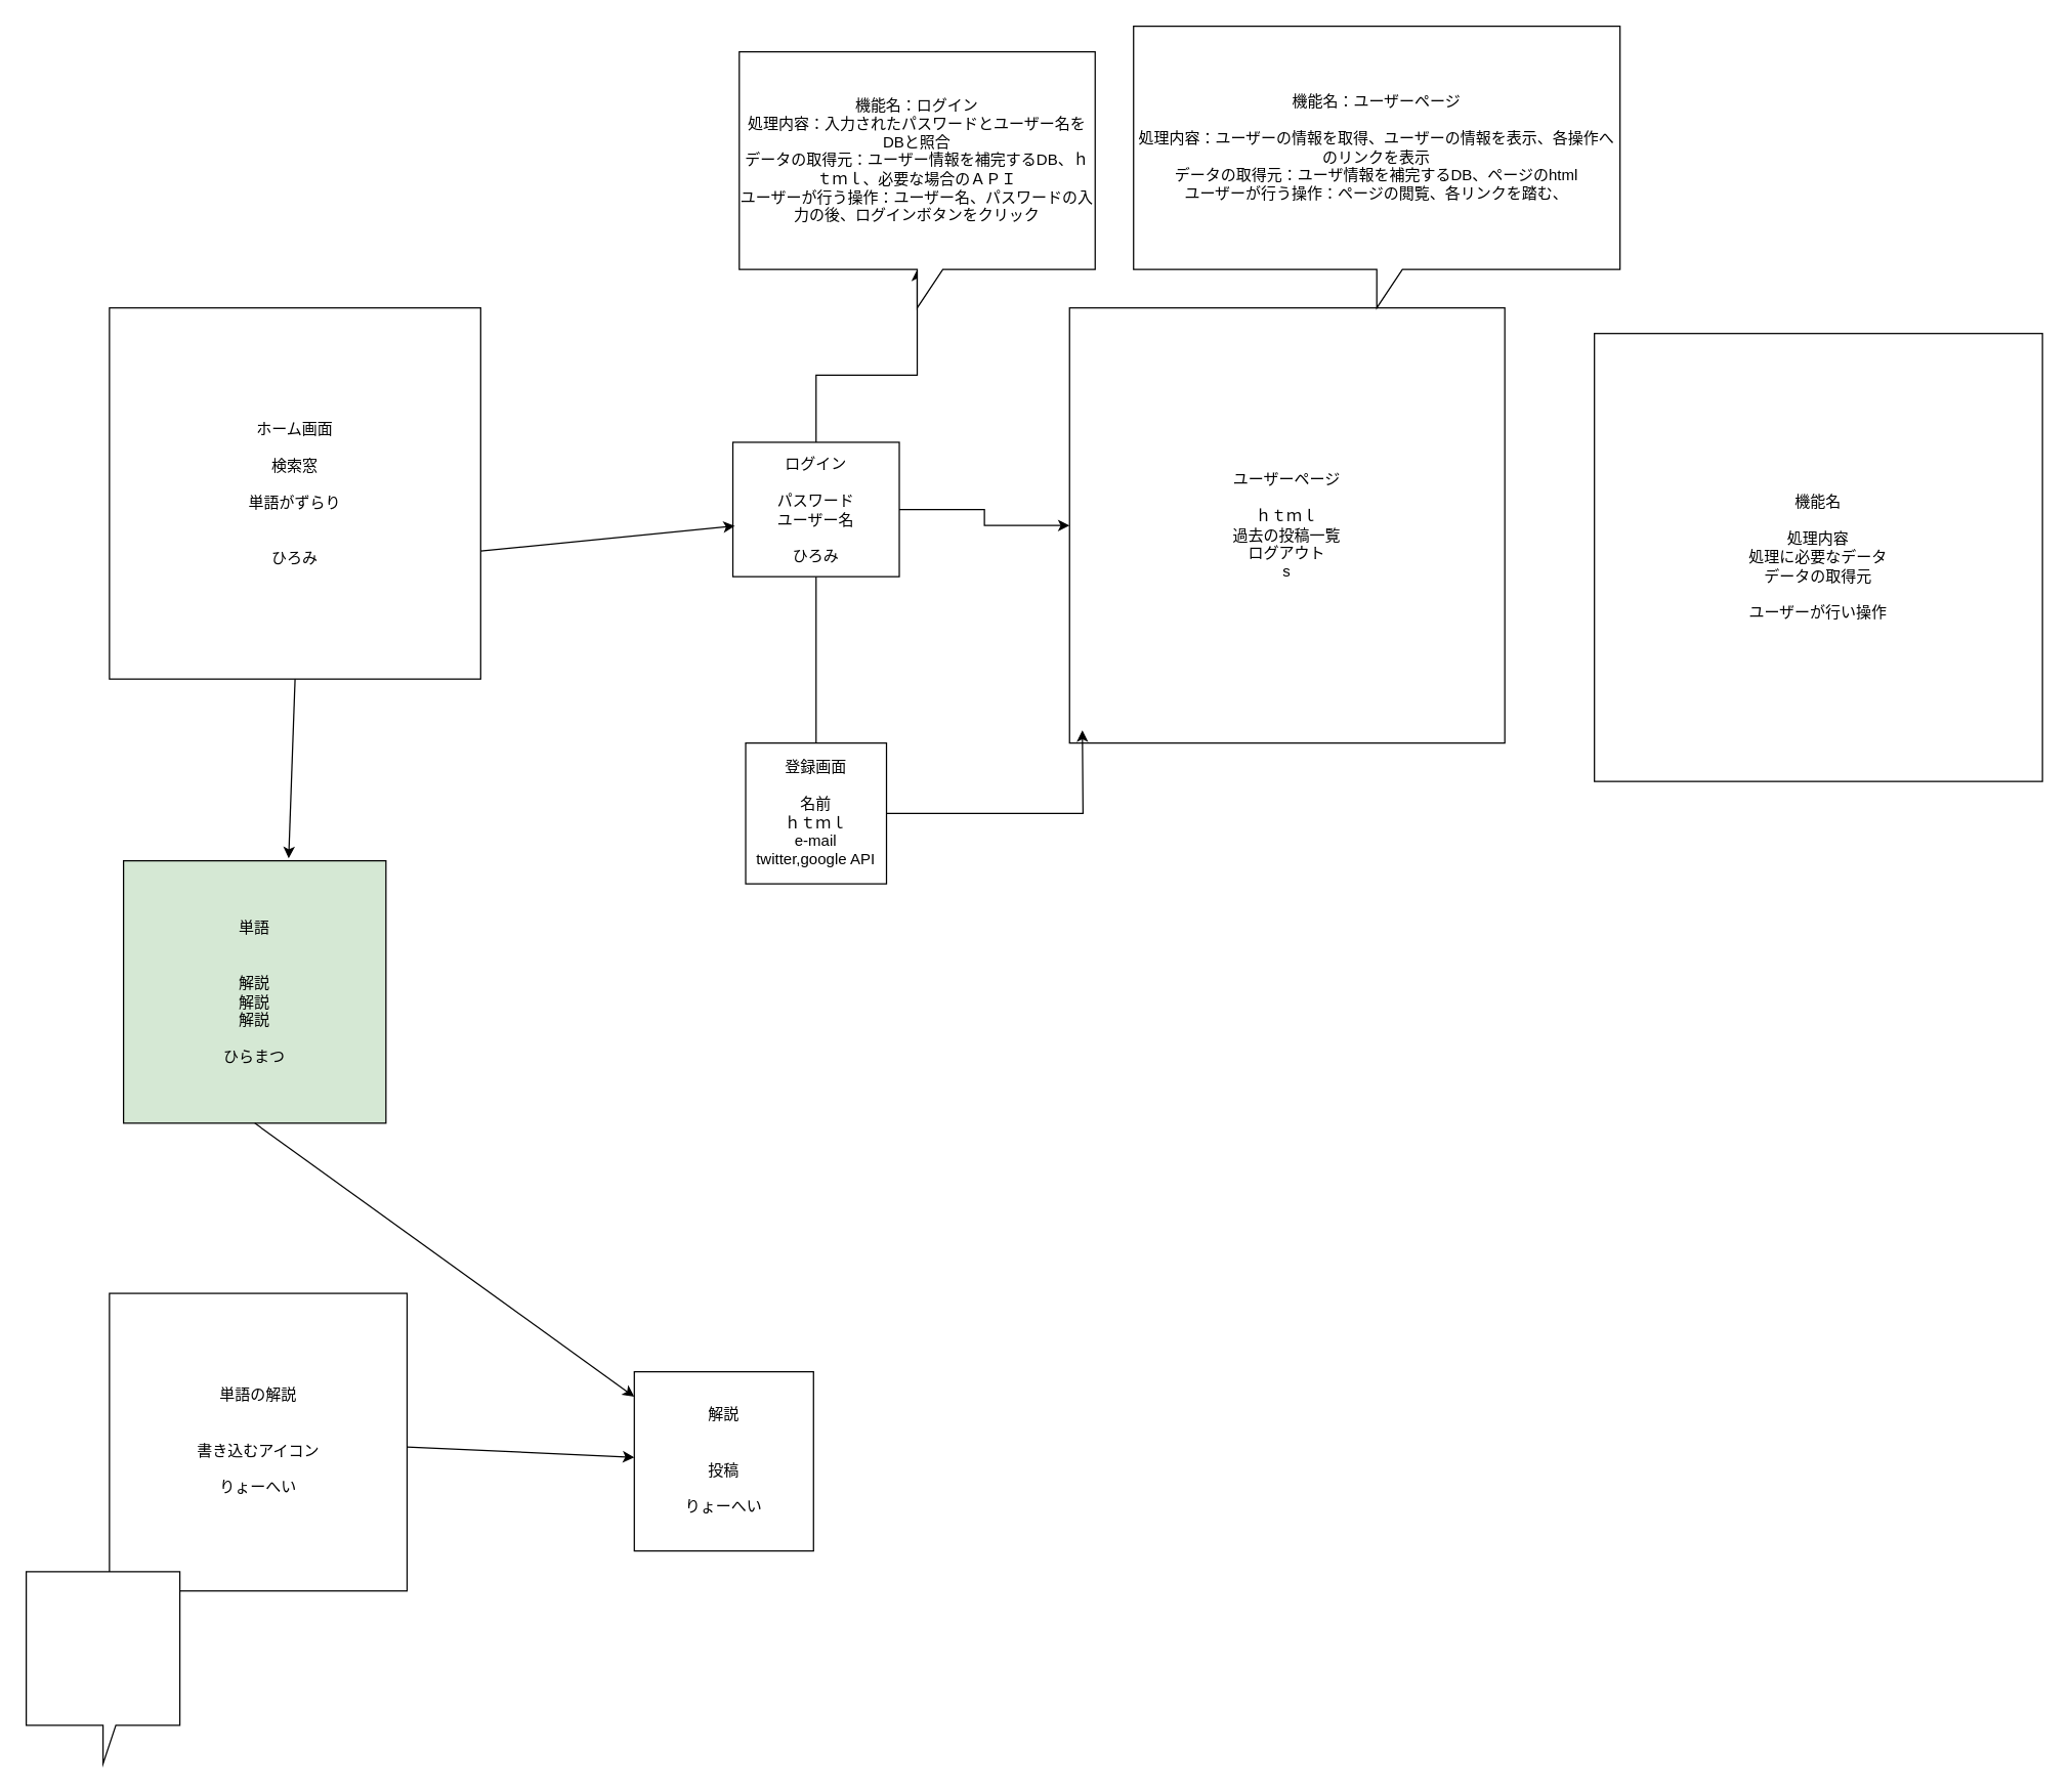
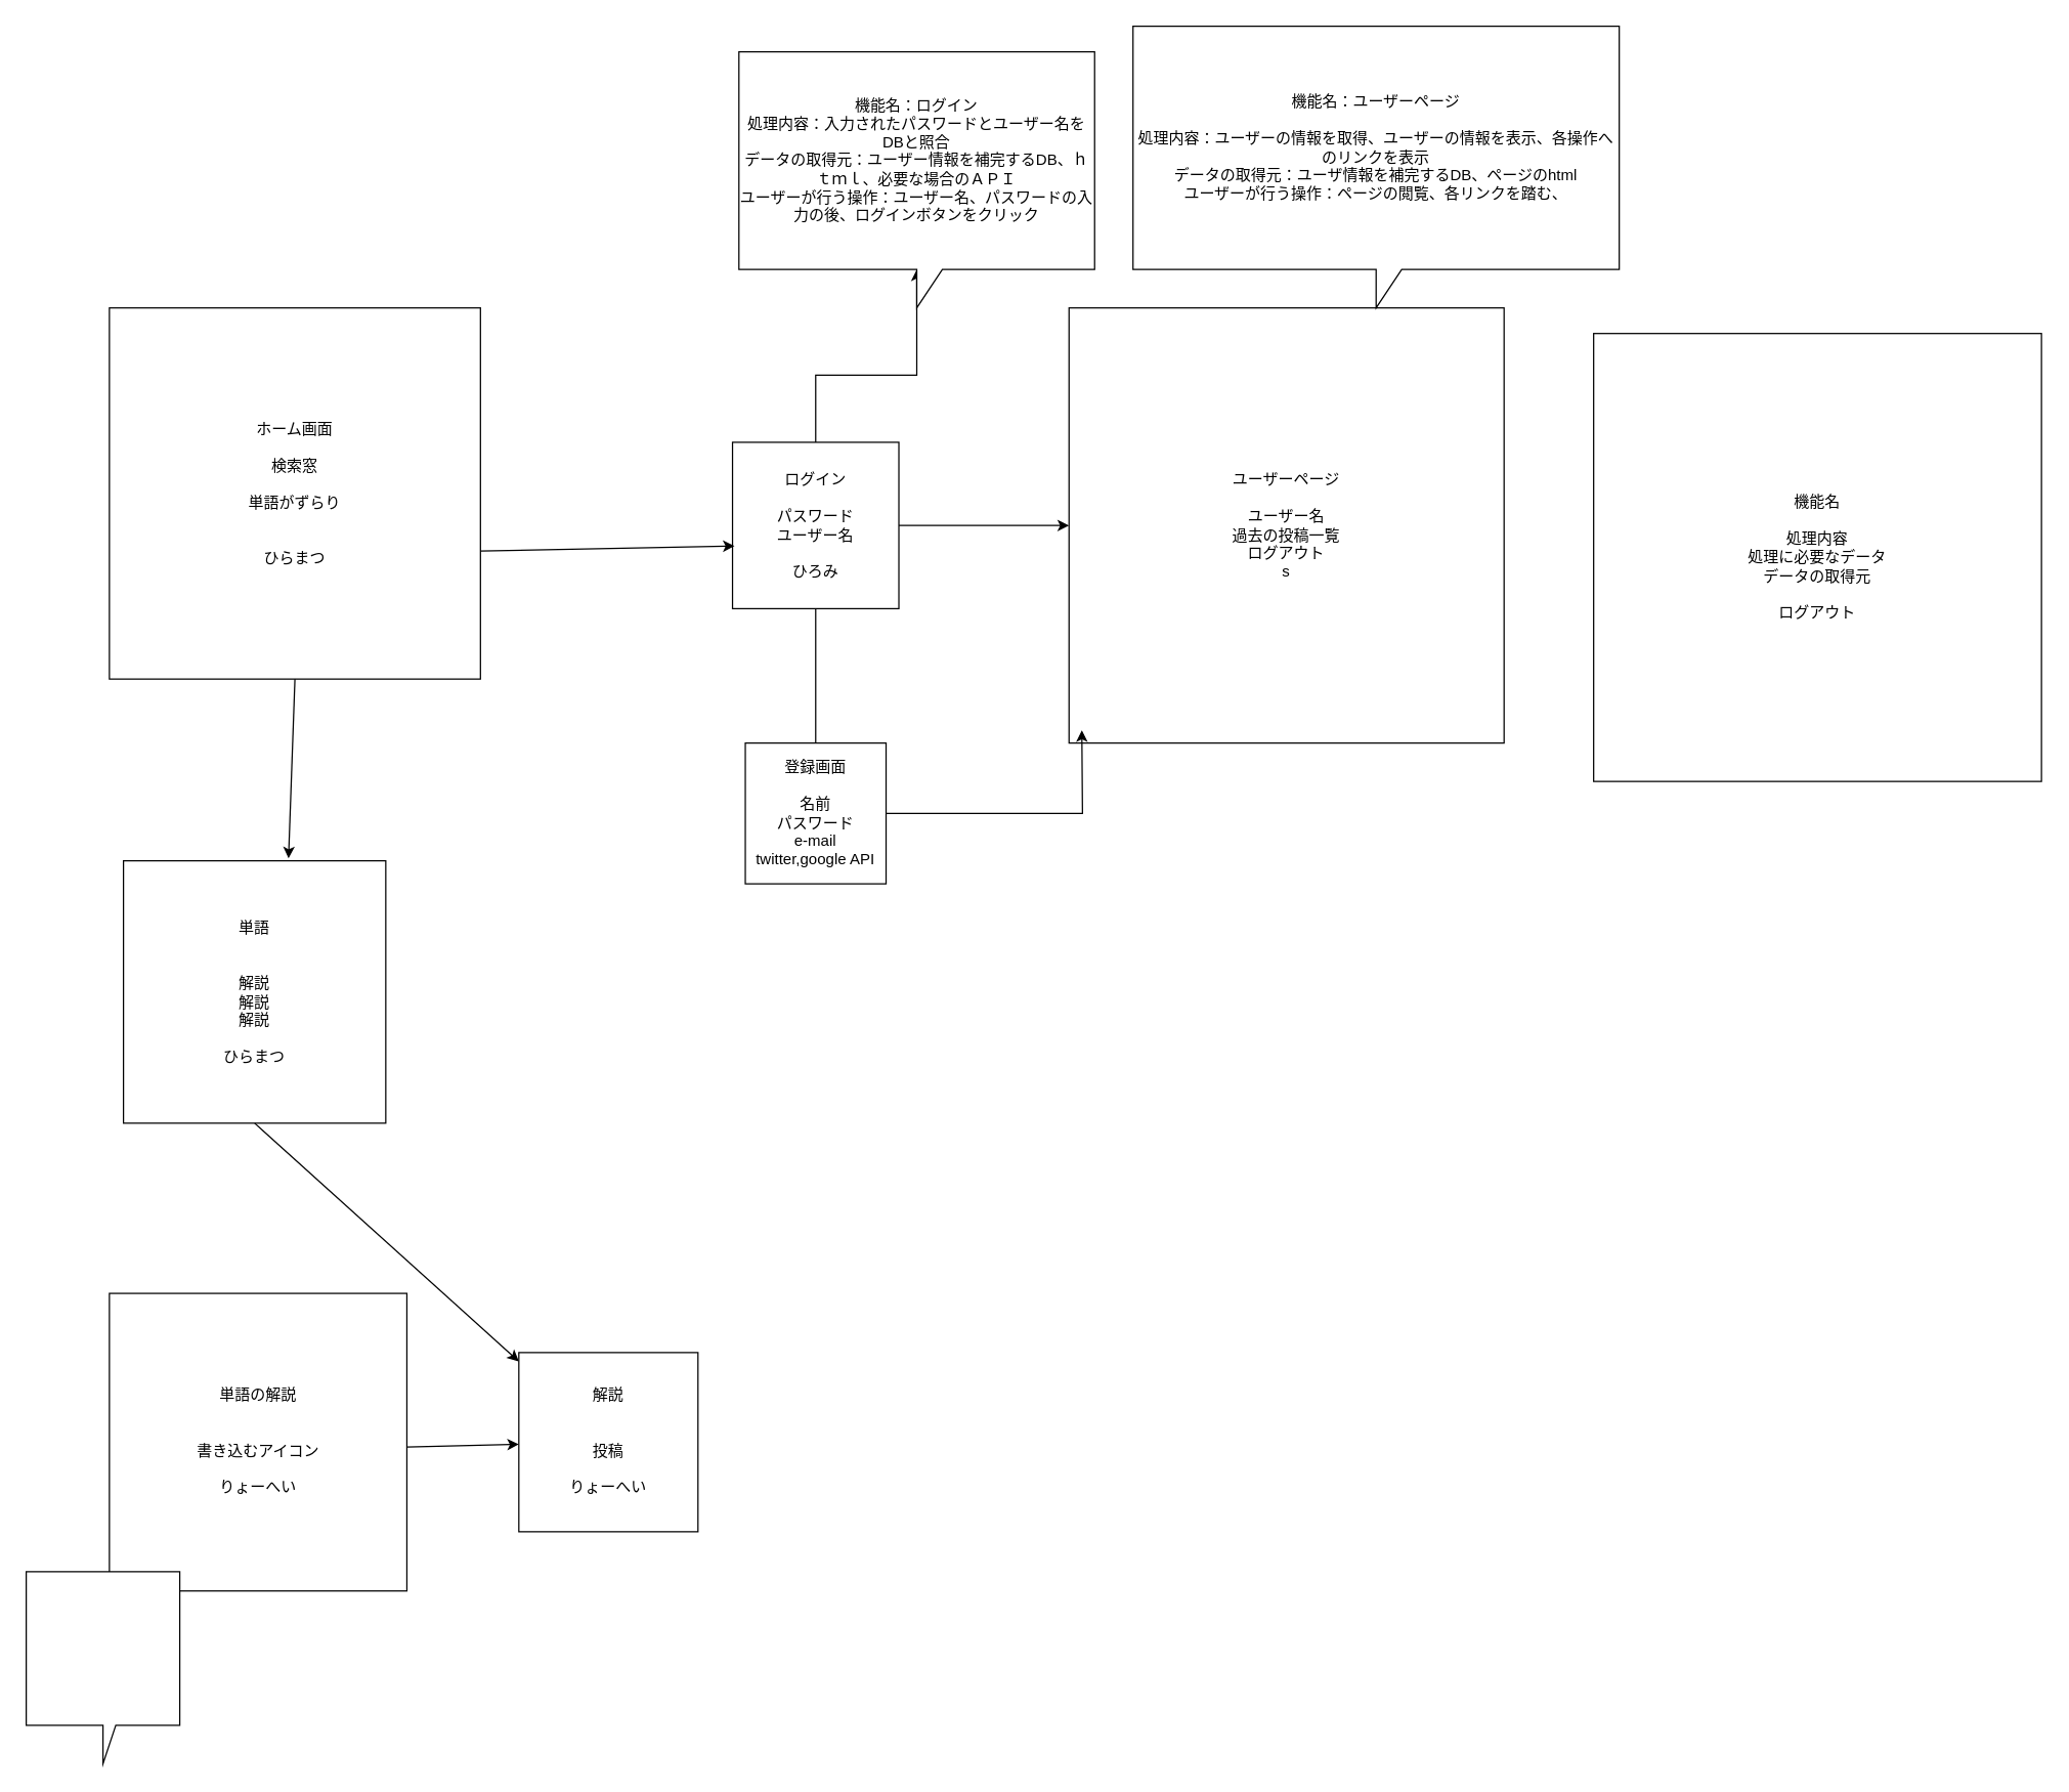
- <mxCell id="2" value="ホーム画面&lt;br&gt;&lt;br&gt;検索窓&lt;br&gt;&lt;br&gt;単語がずらり&lt;br&gt;&lt;br&gt;&lt;br&gt;ひろみ" style="whiteSpace=wrap;html=1;aspect=fixed;" parent="1" vertex="1"><mxGeometry x="85" y="240" width="290" height="290" as="geometry" /></mxCell>
+ <mxCell id="2" value="ホーム画面&lt;br&gt;&lt;br&gt;検索窓&lt;br&gt;&lt;br&gt;単語がずらり&lt;br&gt;&lt;br&gt;&lt;br&gt;ひらまつ" style="whiteSpace=wrap;html=1;aspect=fixed;" parent="1" vertex="1"><mxGeometry x="85" y="240" width="290" height="290" as="geometry" /></mxCell>
- <mxCell id="13" value="ログイン&lt;br&gt;&lt;br&gt;パスワード&lt;br&gt;ユーザー名&lt;br&gt;&lt;br&gt;ひろみ" style="whiteSpace=wrap;html=1;aspect=fixed;" parent="1" vertex="1"><mxGeometry x="572" y="345" width="130" height="105" as="geometry" /></mxCell>
+ <mxCell id="13" value="ログイン&lt;br&gt;&lt;br&gt;パスワード&lt;br&gt;ユーザー名&lt;br&gt;&lt;br&gt;ひろみ" style="whiteSpace=wrap;html=1;aspect=fixed;" parent="1" vertex="1"><mxGeometry x="572" y="345" width="130" height="130" as="geometry" /></mxCell>
- <mxCell id="9" value="ユーザーページ&lt;br&gt;&lt;br&gt;ｈｔｍｌ&lt;br&gt;過去の投稿一覧&lt;br&gt;ログアウト&lt;br&gt;s&lt;br&gt;" style="whiteSpace=wrap;html=1;aspect=fixed;" parent="1" vertex="1"><mxGeometry x="835" y="240" width="340" height="340" as="geometry" /></mxCell>
+ <mxCell id="9" value="ユーザーページ&lt;br&gt;&lt;br&gt;ユーザー名&lt;br&gt;過去の投稿一覧&lt;br&gt;ログアウト&lt;br&gt;s&lt;br&gt;" style="whiteSpace=wrap;html=1;aspect=fixed;" parent="1" vertex="1"><mxGeometry x="835" y="240" width="340" height="340" as="geometry" /></mxCell>
- <mxCell id="17" value="機能名&lt;br&gt;&lt;br&gt;処理内容&lt;br&gt;処理に必要なデータ&lt;br&gt;データの取得元&lt;br&gt;&lt;br&gt;ユーザーが行い操作" style="whiteSpace=wrap;html=1;aspect=fixed;" parent="1" vertex="1"><mxGeometry x="1245" y="260" width="350" height="350" as="geometry" /></mxCell>
+ <mxCell id="17" value="機能名&lt;br&gt;&lt;br&gt;処理内容&lt;br&gt;処理に必要なデータ&lt;br&gt;データの取得元&lt;br&gt;&lt;br&gt;ログアウト" style="whiteSpace=wrap;html=1;aspect=fixed;" parent="1" vertex="1"><mxGeometry x="1245" y="260" width="350" height="350" as="geometry" /></mxCell>
- <mxCell id="16" value="登録画面&lt;br&gt;&lt;br&gt;名前&lt;br&gt;ｈｔｍｌ&lt;br&gt;e-mail&lt;br&gt;twitter,google API" style="whiteSpace=wrap;html=1;aspect=fixed;" parent="1" vertex="1"><mxGeometry x="582" y="580" width="110" height="110" as="geometry" /></mxCell>
+ <mxCell id="16" value="登録画面&lt;br&gt;&lt;br&gt;名前&lt;br&gt;パスワード&lt;br&gt;e-mail&lt;br&gt;twitter,google API" style="whiteSpace=wrap;html=1;aspect=fixed;" parent="1" vertex="1"><mxGeometry x="582" y="580" width="110" height="110" as="geometry" /></mxCell>
- <mxCell id="4" value="単語&lt;br&gt;&lt;br&gt;&lt;br&gt;解説&lt;br&gt;解説&lt;br&gt;解説&lt;br&gt;&lt;br&gt;ひらまつ" style="whiteSpace=wrap;html=1;aspect=fixed;fillColor=#d5e8d4;" parent="1" vertex="1"><mxGeometry x="96" y="672" width="205" height="205" as="geometry" /></mxCell>
+ <mxCell id="4" value="単語&lt;br&gt;&lt;br&gt;&lt;br&gt;解説&lt;br&gt;解説&lt;br&gt;解説&lt;br&gt;&lt;br&gt;ひらまつ" style="whiteSpace=wrap;html=1;aspect=fixed;" parent="1" vertex="1"><mxGeometry x="96" y="672" width="205" height="205" as="geometry" /></mxCell>
- <mxCell id="8" value="解説&lt;br&gt;&lt;br&gt;&lt;br&gt;投稿&lt;br&gt;&lt;br&gt;りょーへい" style="whiteSpace=wrap;html=1;aspect=fixed;" parent="1" vertex="1"><mxGeometry x="495" y="1071.25" width="140" height="140" as="geometry" /></mxCell>
+ <mxCell id="8" value="解説&lt;br&gt;&lt;br&gt;&lt;br&gt;投稿&lt;br&gt;&lt;br&gt;りょーへい" style="whiteSpace=wrap;html=1;aspect=fixed;" parent="1" vertex="1"><mxGeometry x="405" y="1056.25" width="140" height="140" as="geometry" /></mxCell>
